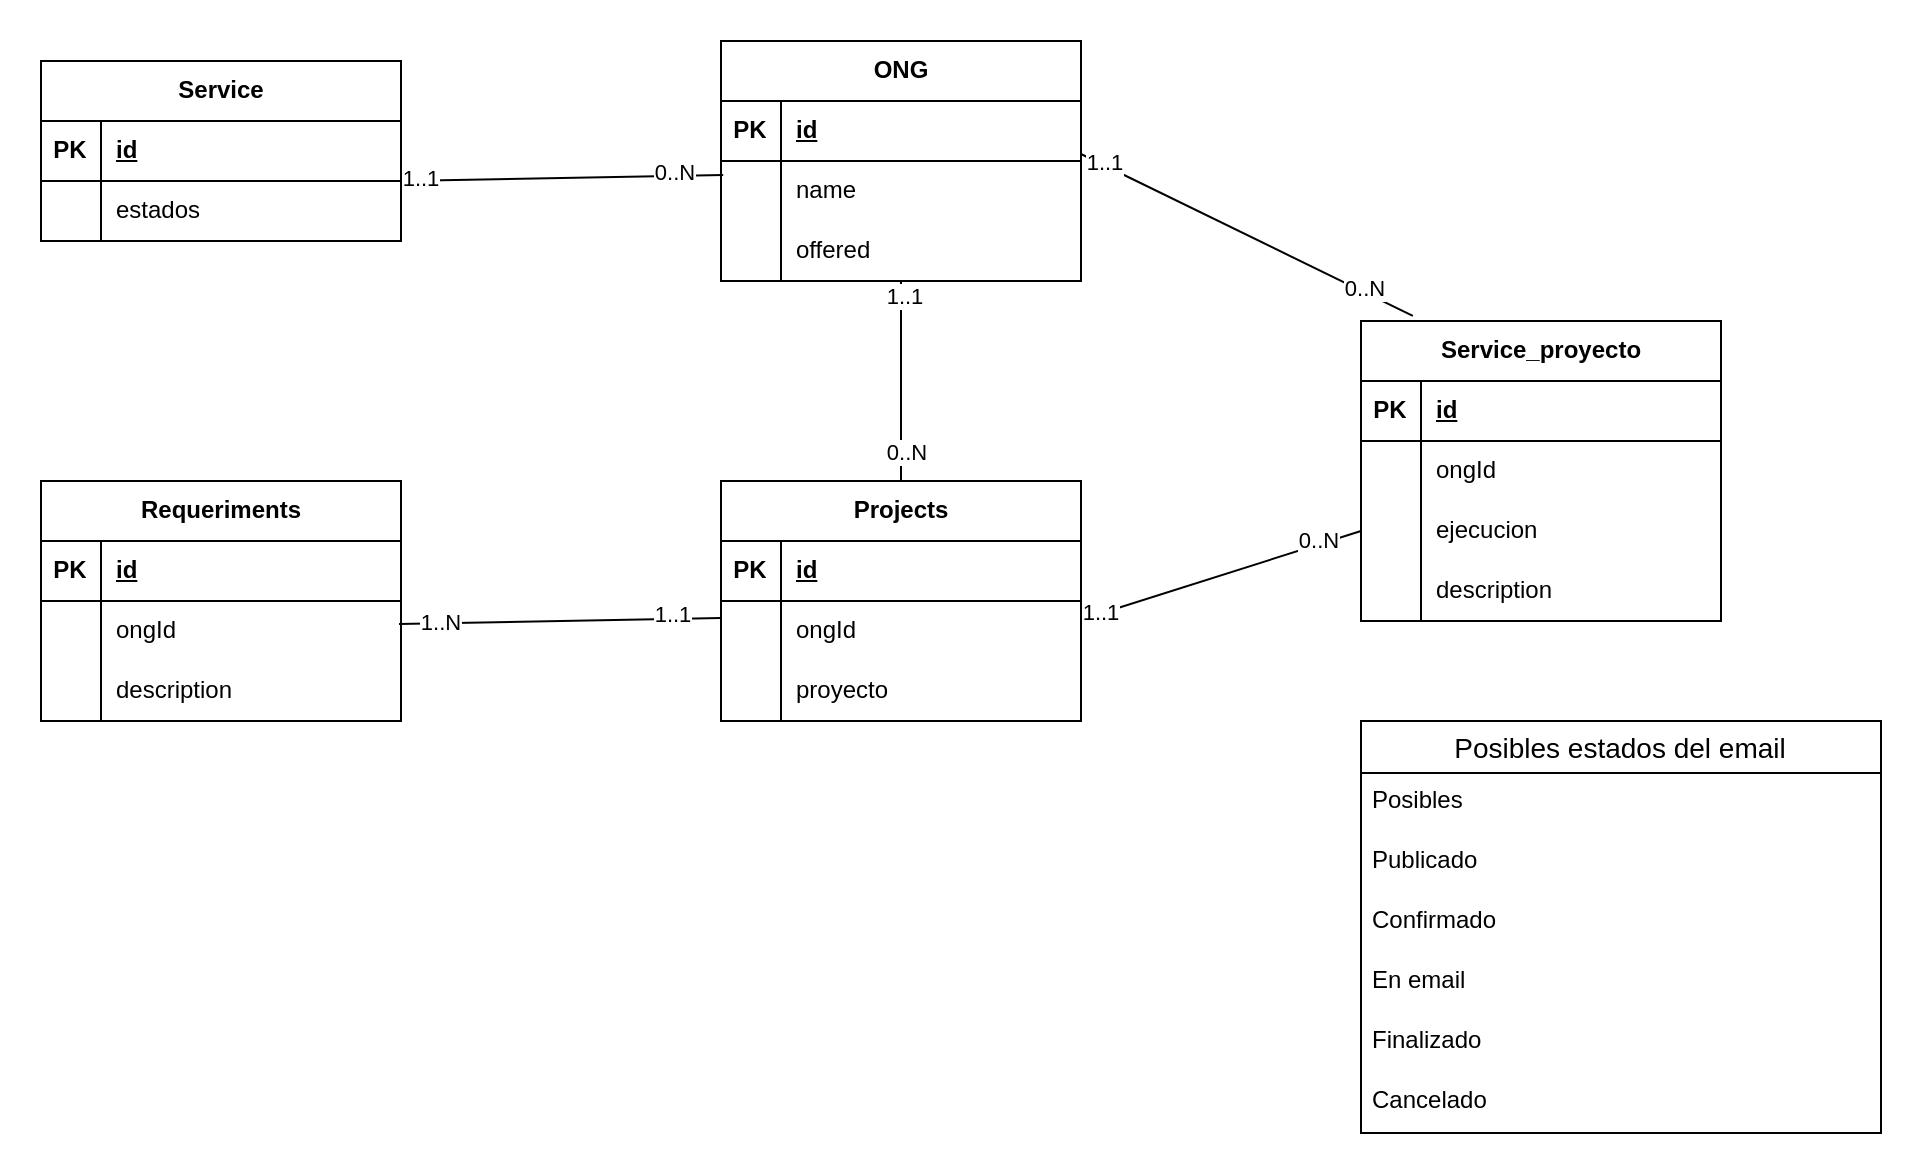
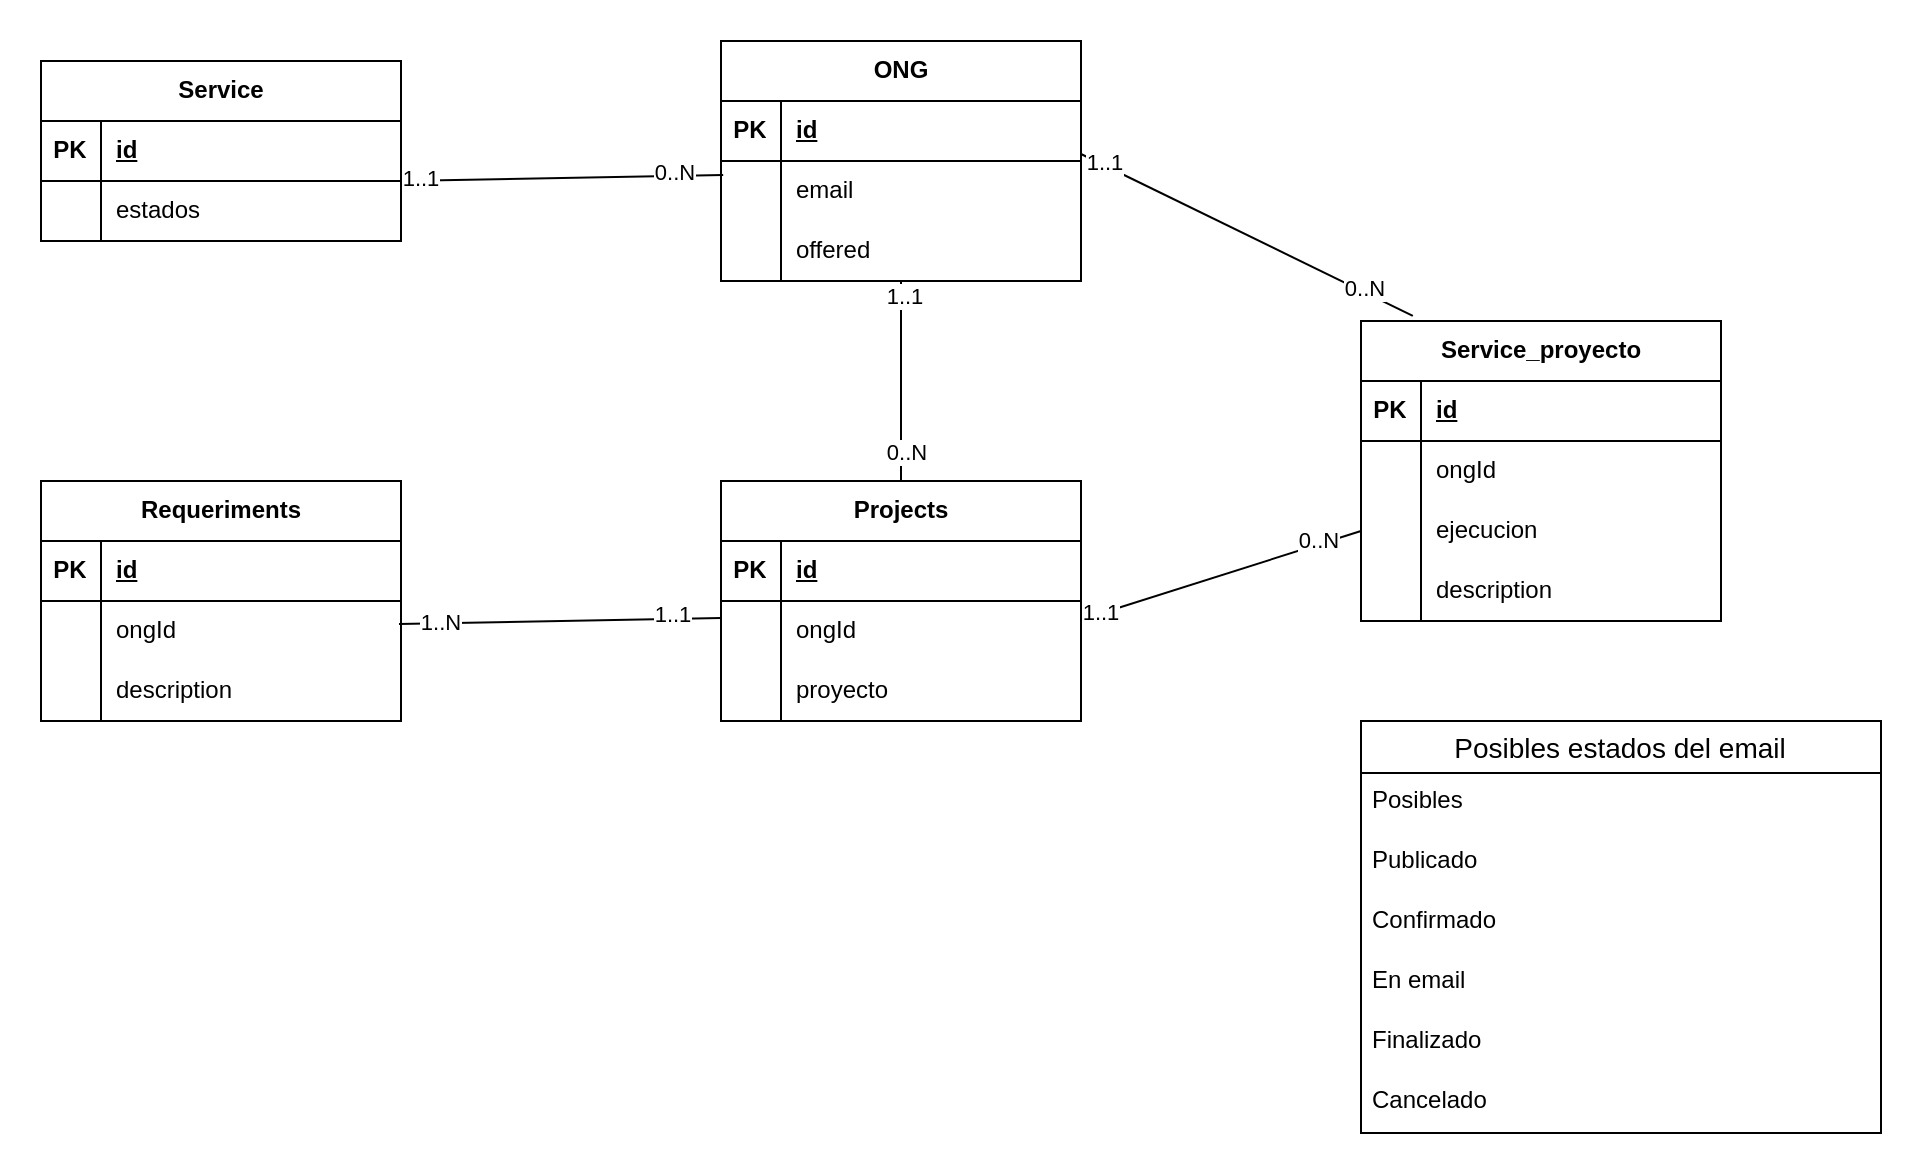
- <mxCell id="15" value="name&lt;span style=&quot;white-space: pre;&quot;&gt;&#09;&lt;/span&gt;" style="shape=partialRectangle;connectable=0;fillColor=none;top=0;left=0;bottom=0;right=0;align=left;spacingLeft=6;overflow=hidden;whiteSpace=wrap;html=1;" vertex="1" parent="13"><mxGeometry x="30" width="150" height="30" as="geometry"><mxRectangle width="150" height="30" as="alternateBounds" /></mxGeometry></mxCell>
+ <mxCell id="15" value="email&lt;span style=&quot;white-space: pre;&quot;&gt;&#09;&lt;/span&gt;" style="shape=partialRectangle;connectable=0;fillColor=none;top=0;left=0;bottom=0;right=0;align=left;spacingLeft=6;overflow=hidden;whiteSpace=wrap;html=1;" vertex="1" parent="13"><mxGeometry x="30" width="150" height="30" as="geometry"><mxRectangle width="150" height="30" as="alternateBounds" /></mxGeometry></mxCell>
